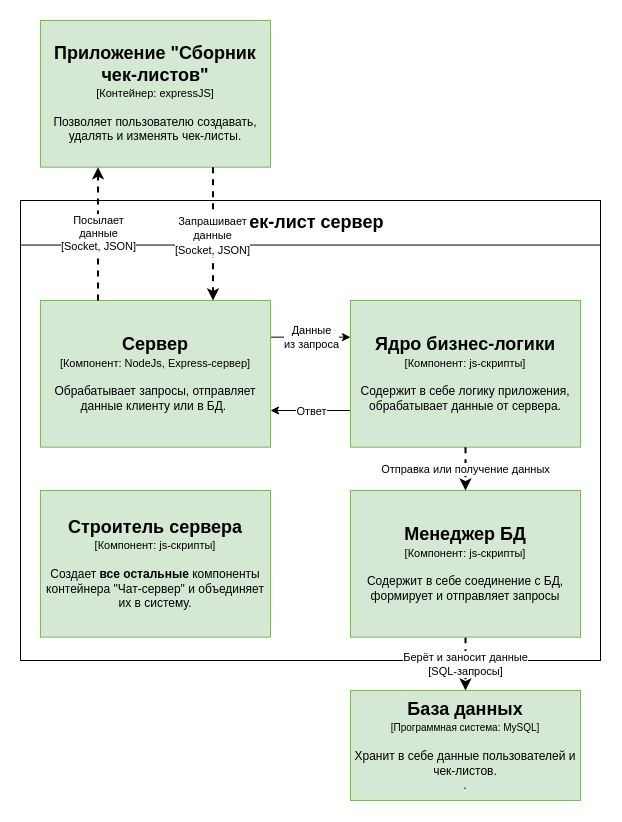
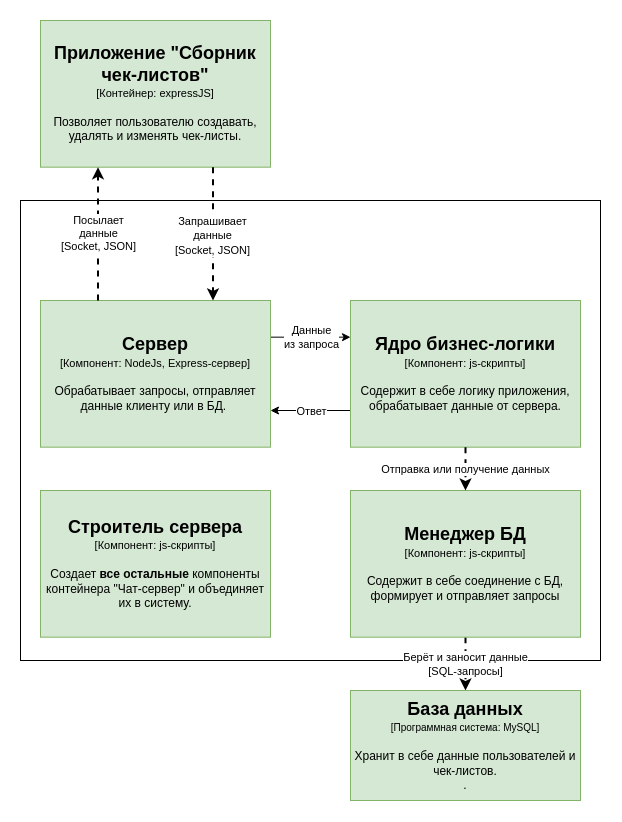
- <mxCell id="8" value="&lt;b style=&quot;font-size: 18px&quot;&gt;Чек-лист сервер&lt;/b&gt;" style="rounded=0;whiteSpace=wrap;html=1;" parent="1" vertex="1"><mxGeometry x="20" y="200" width="580" height="44.54" as="geometry" /></mxCell>
